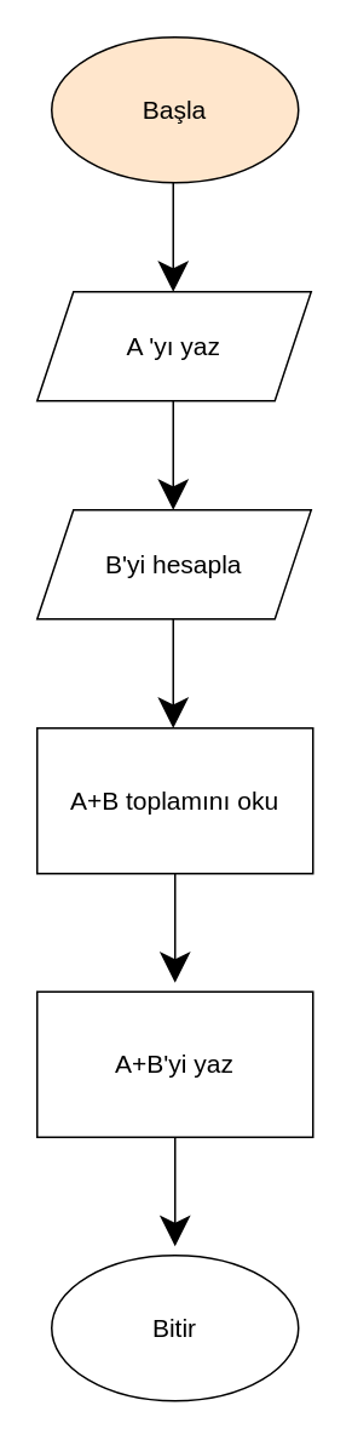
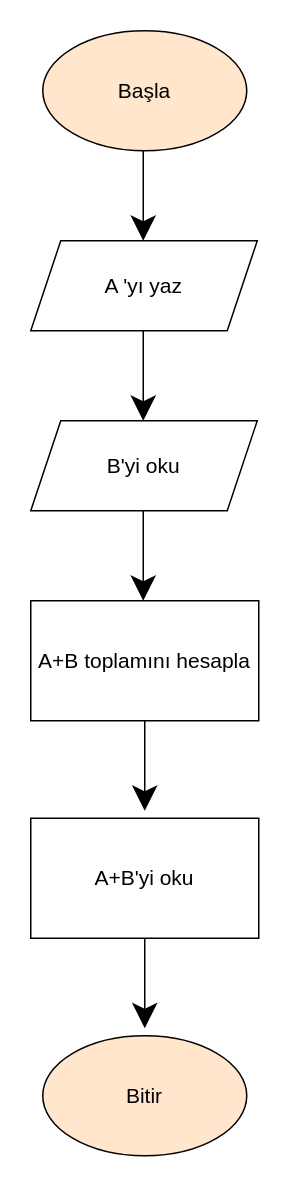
- <mxCell id="5" value="&lt;font style=&quot;font-size: 14px&quot;&gt;B'yi hesapla&lt;/font&gt;" style="shape=parallelogram;perimeter=parallelogramPerimeter;whiteSpace=wrap;html=1;fixedSize=1;hachureGap=4;pointerEvents=0;strokeWidth=1;" vertex="1" parent="1"><mxGeometry x="20" y="280" width="151" height="60" as="geometry" /></mxCell>
+ <mxCell id="5" value="&lt;font style=&quot;font-size: 14px&quot;&gt;B'yi oku&lt;/font&gt;" style="shape=parallelogram;perimeter=parallelogramPerimeter;whiteSpace=wrap;html=1;fixedSize=1;hachureGap=4;pointerEvents=0;strokeWidth=1;" vertex="1" parent="1"><mxGeometry x="20" y="280" width="151" height="60" as="geometry" /></mxCell>
- <mxCell id="8" value="&lt;font style=&quot;font-size: 14px&quot;&gt;A+B toplamını oku&lt;/font&gt;" style="rounded=0;whiteSpace=wrap;html=1;hachureGap=4;pointerEvents=0;strokeWidth=1;gradientColor=none;" vertex="1" parent="1"><mxGeometry x="20" y="400" width="152" height="80" as="geometry" /></mxCell>
+ <mxCell id="8" value="&lt;font style=&quot;font-size: 14px&quot;&gt;A+B toplamını hesapla&lt;/font&gt;" style="rounded=0;whiteSpace=wrap;html=1;hachureGap=4;pointerEvents=0;strokeWidth=1;gradientColor=none;" vertex="1" parent="1"><mxGeometry x="20" y="400" width="152" height="80" as="geometry" /></mxCell>
- <mxCell id="10" value="&lt;span style=&quot;font-size: 14px&quot;&gt;A+B'yi yaz&lt;/span&gt;" style="rounded=0;whiteSpace=wrap;html=1;hachureGap=4;pointerEvents=0;strokeWidth=1;gradientColor=none;" vertex="1" parent="1"><mxGeometry x="20" y="545" width="152" height="80" as="geometry" /></mxCell>
+ <mxCell id="10" value="&lt;span style=&quot;font-size: 14px&quot;&gt;A+B'yi oku&lt;/span&gt;" style="rounded=0;whiteSpace=wrap;html=1;hachureGap=4;pointerEvents=0;strokeWidth=1;gradientColor=none;" vertex="1" parent="1"><mxGeometry x="20" y="545" width="152" height="80" as="geometry" /></mxCell>
- <mxCell id="12" value="&lt;span style=&quot;font-size: 14px&quot;&gt;Bitir&lt;/span&gt;" style="ellipse;whiteSpace=wrap;html=1;hachureGap=4;pointerEvents=0;" vertex="1" parent="1"><mxGeometry x="28" y="690" width="136" height="80" as="geometry" /></mxCell>
+ <mxCell id="12" value="&lt;span style=&quot;font-size: 14px&quot;&gt;Bitir&lt;/span&gt;" style="ellipse;whiteSpace=wrap;html=1;hachureGap=4;pointerEvents=0;fillColor=#ffe6cc;" vertex="1" parent="1"><mxGeometry x="28" y="690" width="136" height="80" as="geometry" /></mxCell>
